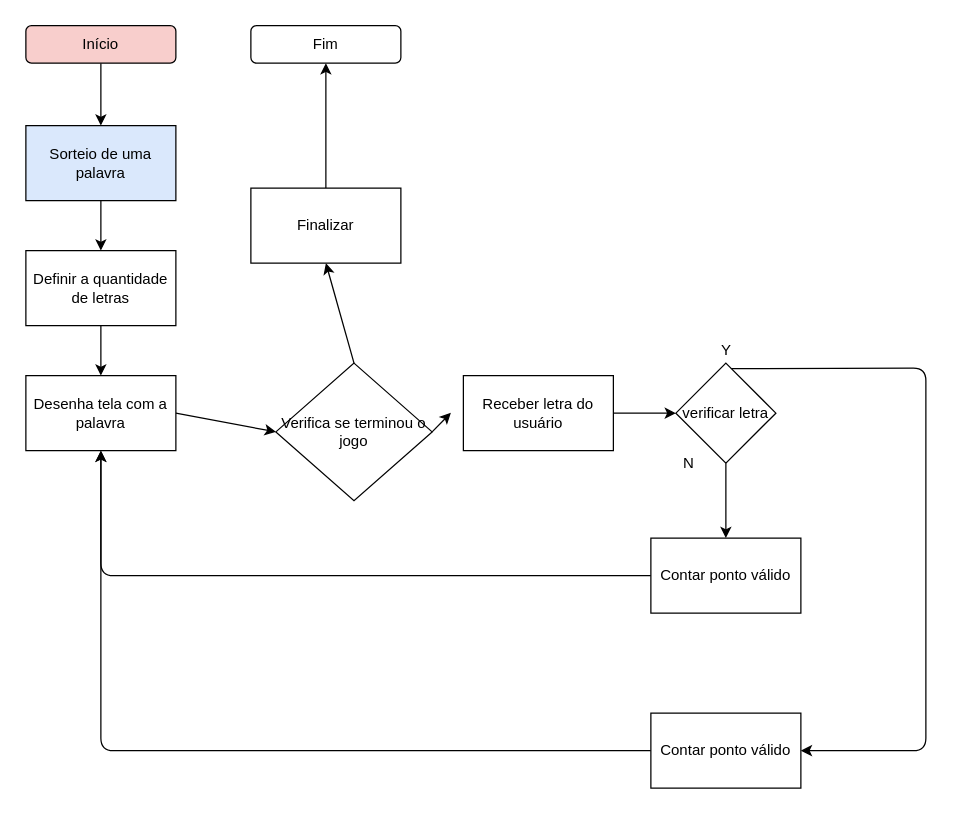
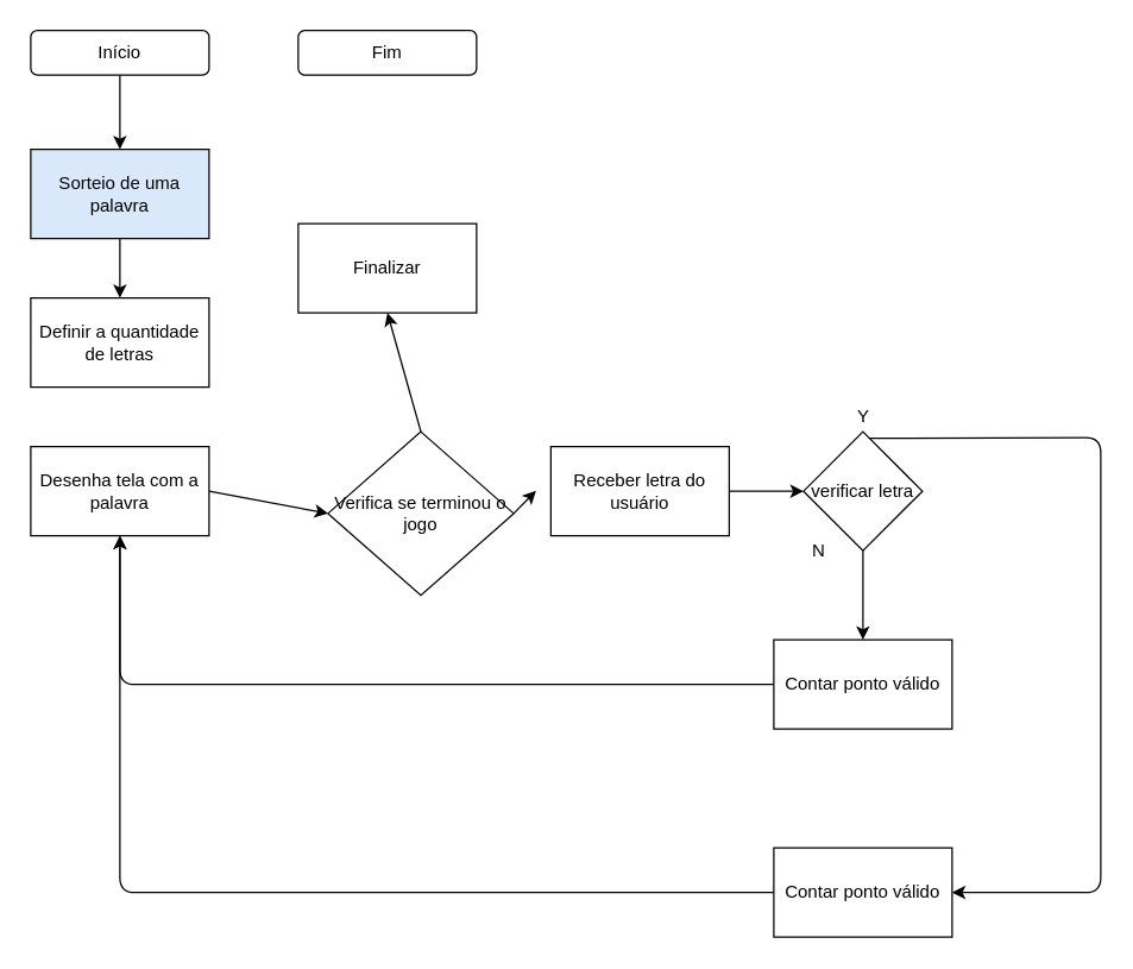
- <mxCell id="25" value="Início" style="rounded=1;whiteSpace=wrap;html=1;fillColor=#f8cecc;" vertex="1" parent="1"><mxGeometry x="20" y="20" width="120" height="30" as="geometry" /></mxCell>
+ <mxCell id="25" value="Início" style="rounded=1;whiteSpace=wrap;html=1;" vertex="1" parent="1"><mxGeometry x="20" y="20" width="120" height="30" as="geometry" /></mxCell>
- <mxCell id="20" style="edgeStyle=none;html=1;entryX=0.5;entryY=1;entryDx=0;entryDy=0;" edge="1" parent="1" source="21" target="26"><mxGeometry relative="1" as="geometry" /></mxCell>
- <mxCell id="7" style="edgeStyle=none;html=1;exitX=0.5;exitY=1;exitDx=0;exitDy=0;" edge="1" parent="1" source="8" target="10"><mxGeometry relative="1" as="geometry" /></mxCell>
